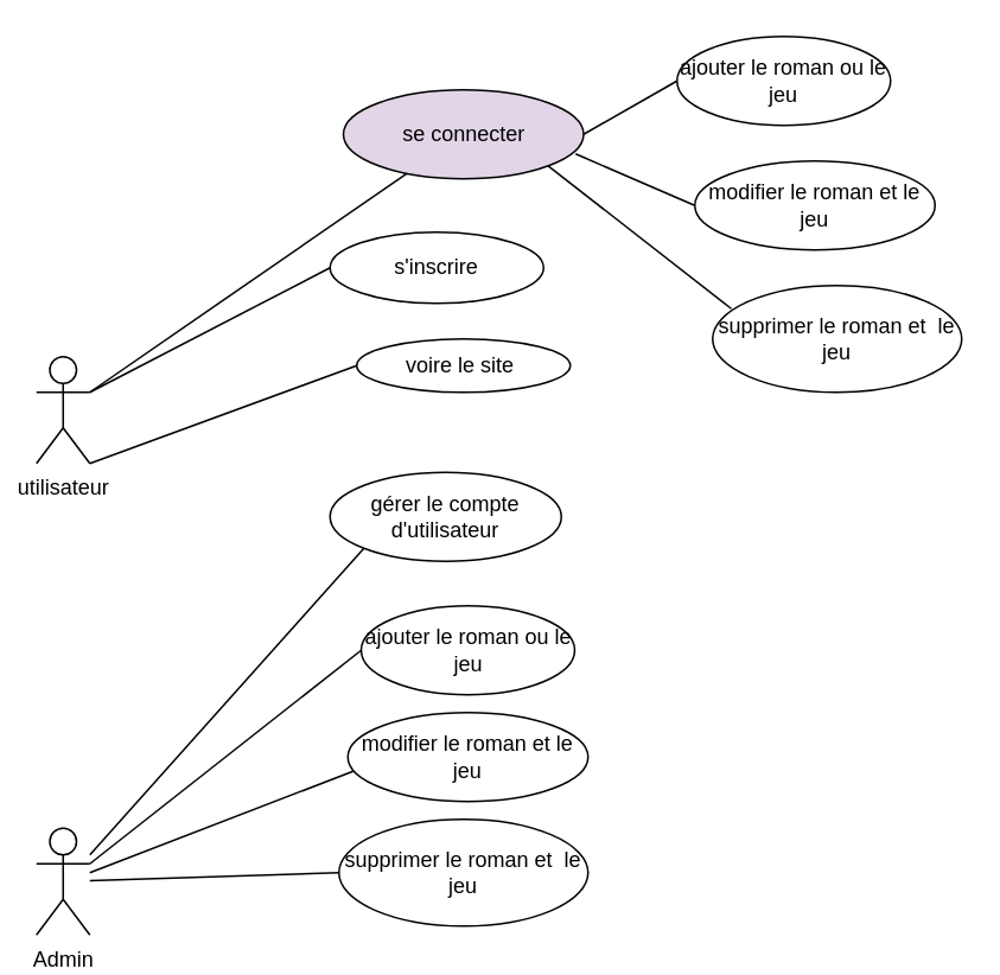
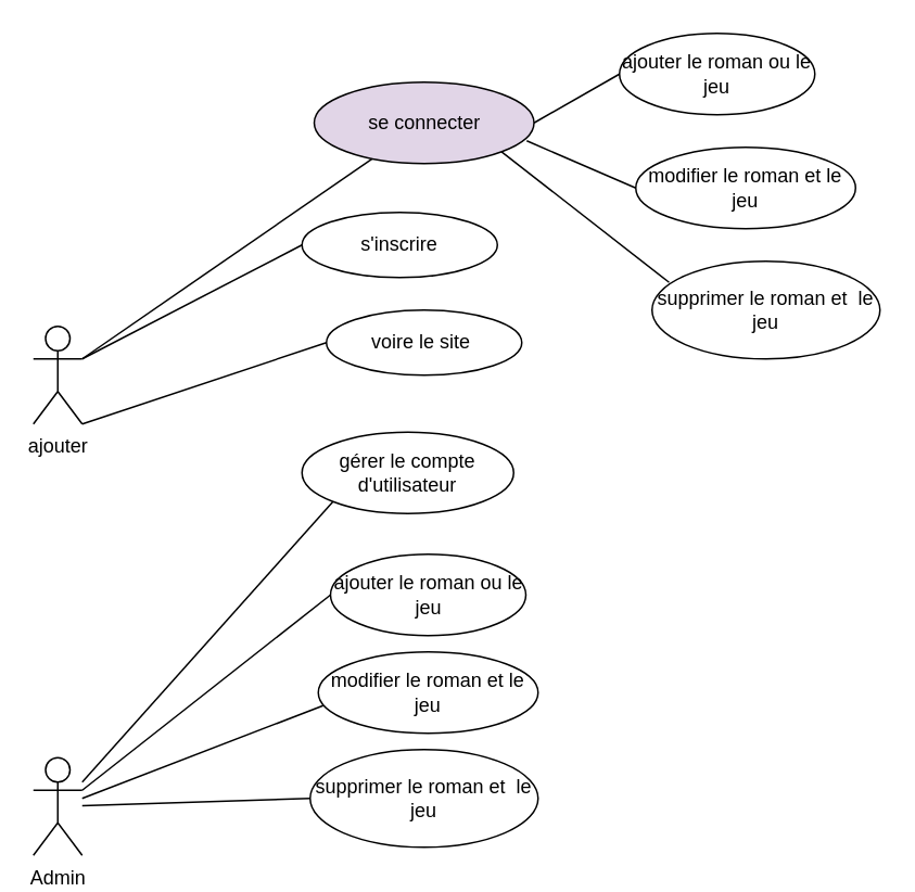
- <mxCell id="5" value="voire le site&amp;nbsp;" style="ellipse;whiteSpace=wrap;html=1;" vertex="1" parent="1"><mxGeometry x="200" y="190" width="120" height="30" as="geometry" /></mxCell>
+ <mxCell id="5" value="voire le site&amp;nbsp;" style="ellipse;whiteSpace=wrap;html=1;" vertex="1" parent="1"><mxGeometry x="200" y="190" width="120" height="40" as="geometry" /></mxCell>
- <mxCell id="2" value="utilisateur" style="shape=umlActor;verticalLabelPosition=bottom;verticalAlign=top;html=1;outlineConnect=0;" vertex="1" parent="1"><mxGeometry x="20" y="200" width="30" height="60" as="geometry" /></mxCell>
+ <mxCell id="2" value="ajouter" style="shape=umlActor;verticalLabelPosition=bottom;verticalAlign=top;html=1;outlineConnect=0;" vertex="1" parent="1"><mxGeometry x="20" y="200" width="30" height="60" as="geometry" /></mxCell>
